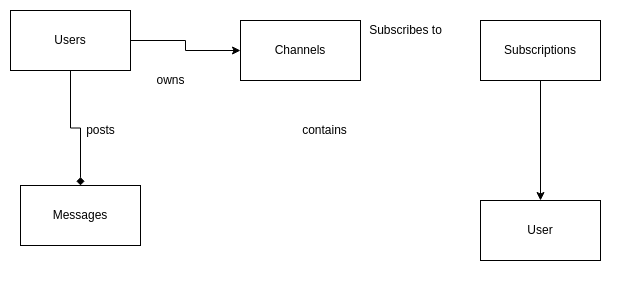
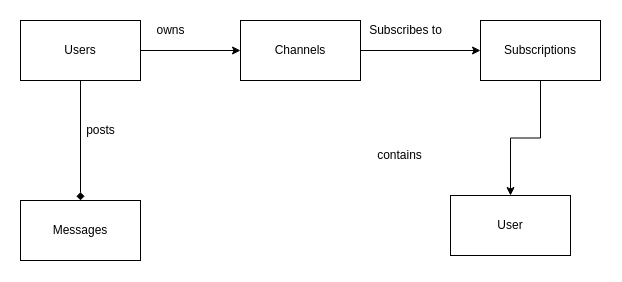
- <mxCell id="4" value="Users" style="rounded=0;whiteSpace=wrap;html=1;" vertex="1" parent="1"><mxGeometry x="10" y="10" width="120" height="60" as="geometry" /></mxCell>
+ <mxCell id="4" value="Users" style="rounded=0;whiteSpace=wrap;html=1;" vertex="1" parent="1"><mxGeometry x="20" y="20" width="120" height="60" as="geometry" /></mxCell>
+ <mxCell id="5" style="edgeStyle=orthogonalEdgeStyle;rounded=0;orthogonalLoop=1;jettySize=auto;html=1;" edge="1" parent="1" source="6" target="8"><mxGeometry relative="1" as="geometry"><mxPoint x="460" y="50" as="targetPoint" /></mxGeometry></mxCell>
- <mxCell id="13" value="owns" style="text;html=1;align=center;verticalAlign=middle;resizable=0;points=[];autosize=1;strokeColor=none;fillColor=none;" vertex="1" parent="1"><mxGeometry x="150" y="70" width="40" height="20" as="geometry" /></mxCell>
+ <mxCell id="13" value="owns" style="text;html=1;align=center;verticalAlign=middle;resizable=0;points=[];autosize=1;strokeColor=none;fillColor=none;" vertex="1" parent="1"><mxGeometry x="150" y="20" width="40" height="20" as="geometry" /></mxCell>
- <mxCell id="12" value="contains" style="text;html=1;align=center;verticalAlign=middle;resizable=0;points=[];autosize=1;strokeColor=none;fillColor=none;" vertex="1" parent="1"><mxGeometry x="294" y="120" width="60" height="20" as="geometry" /></mxCell>
+ <mxCell id="12" value="contains" style="text;html=1;align=center;verticalAlign=middle;resizable=0;points=[];autosize=1;strokeColor=none;fillColor=none;" vertex="1" parent="1"><mxGeometry x="369" y="145" width="60" height="20" as="geometry" /></mxCell>
- <mxCell id="9" value="Messages" style="rounded=0;whiteSpace=wrap;html=1;" vertex="1" parent="1"><mxGeometry x="20" y="185" width="120" height="60" as="geometry" /></mxCell>
+ <mxCell id="9" value="Messages" style="rounded=0;whiteSpace=wrap;html=1;" vertex="1" parent="1"><mxGeometry x="20" y="200" width="120" height="60" as="geometry" /></mxCell>
- <mxCell id="10" value="User" style="rounded=0;whiteSpace=wrap;html=1;" vertex="1" parent="1"><mxGeometry x="480" y="200" width="120" height="60" as="geometry" /></mxCell>
+ <mxCell id="10" value="User" style="rounded=0;whiteSpace=wrap;html=1;" vertex="1" parent="1"><mxGeometry x="450" y="195" width="120" height="60" as="geometry" /></mxCell>
